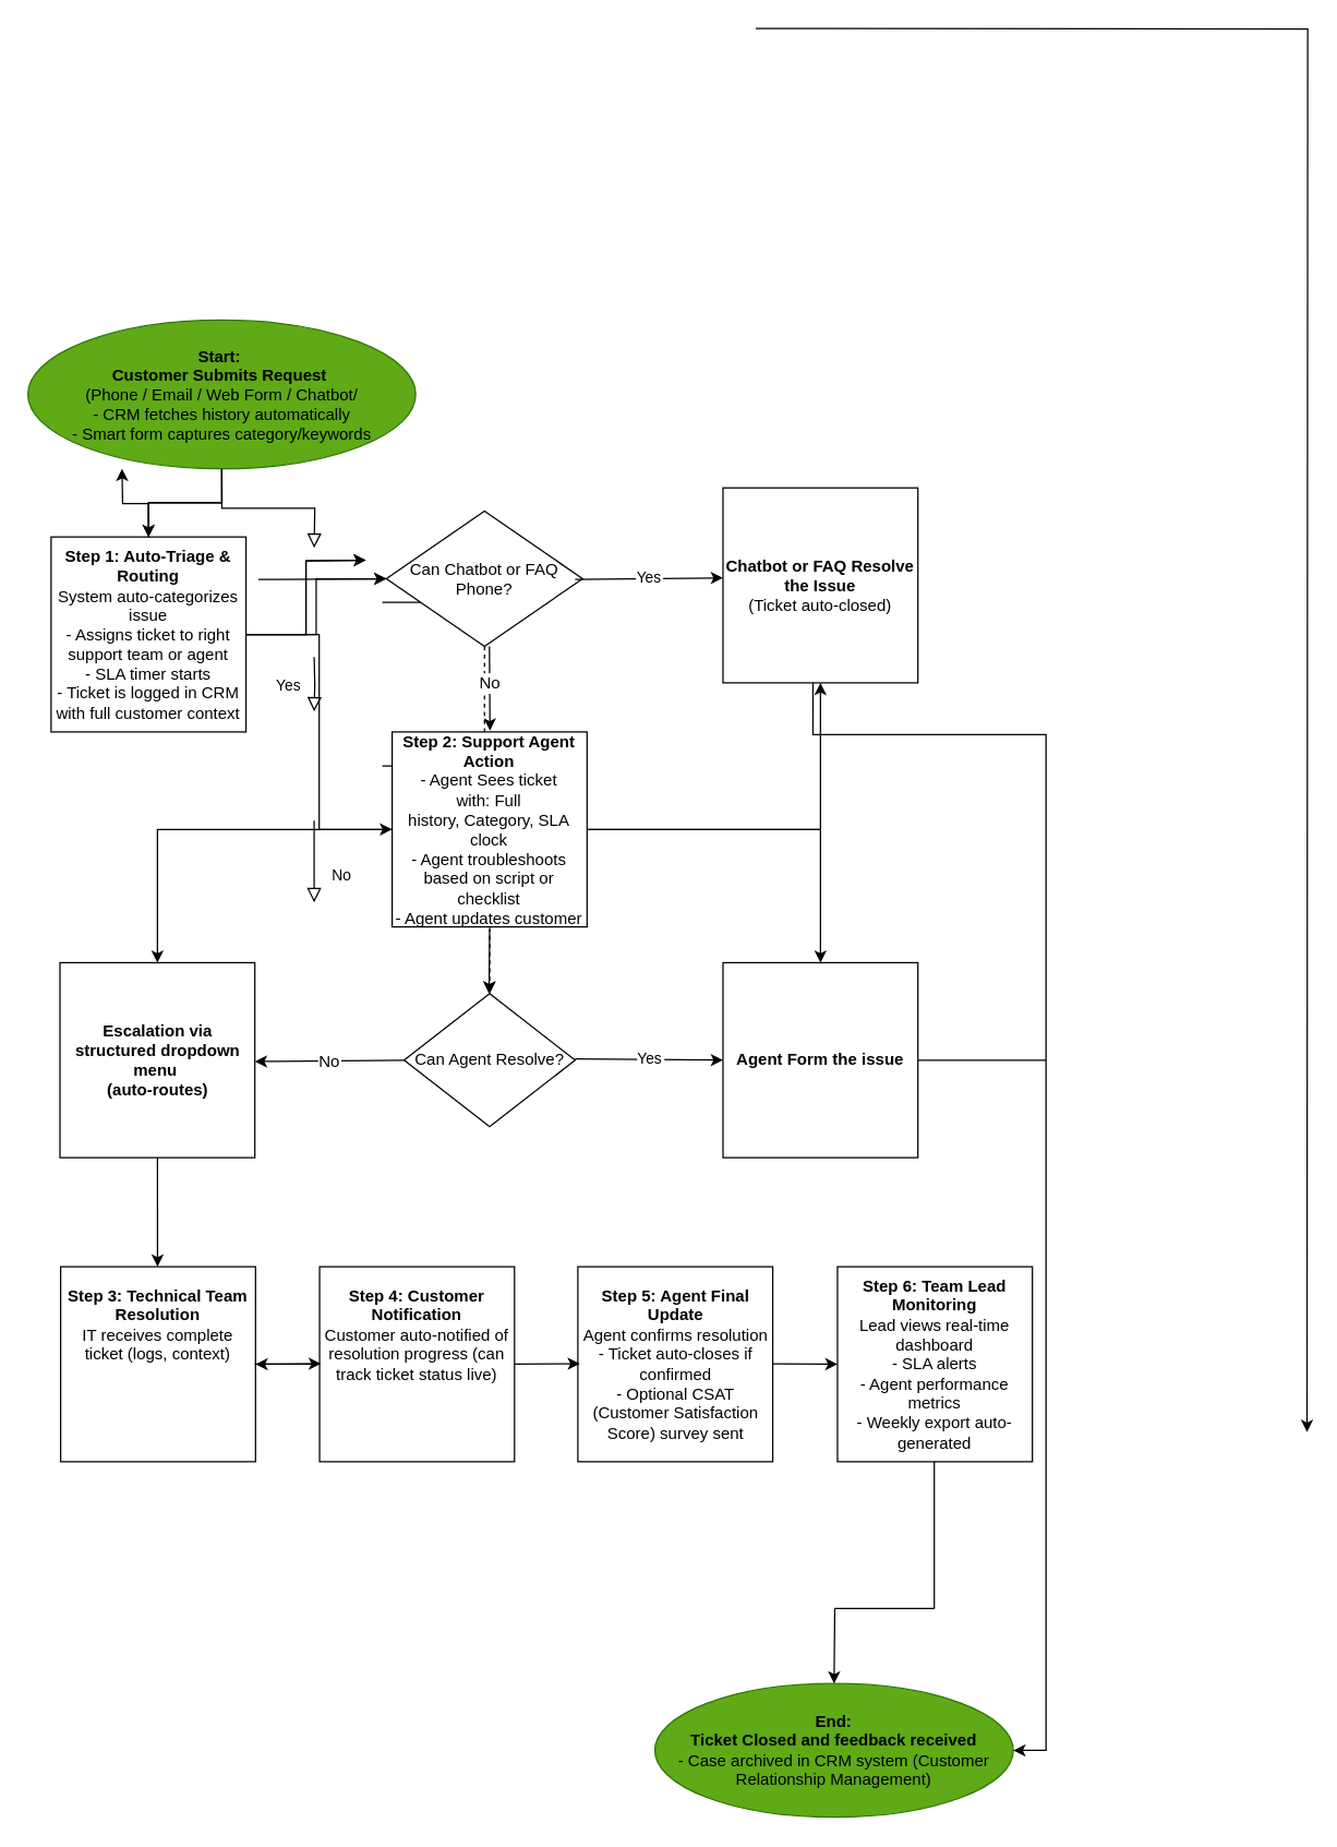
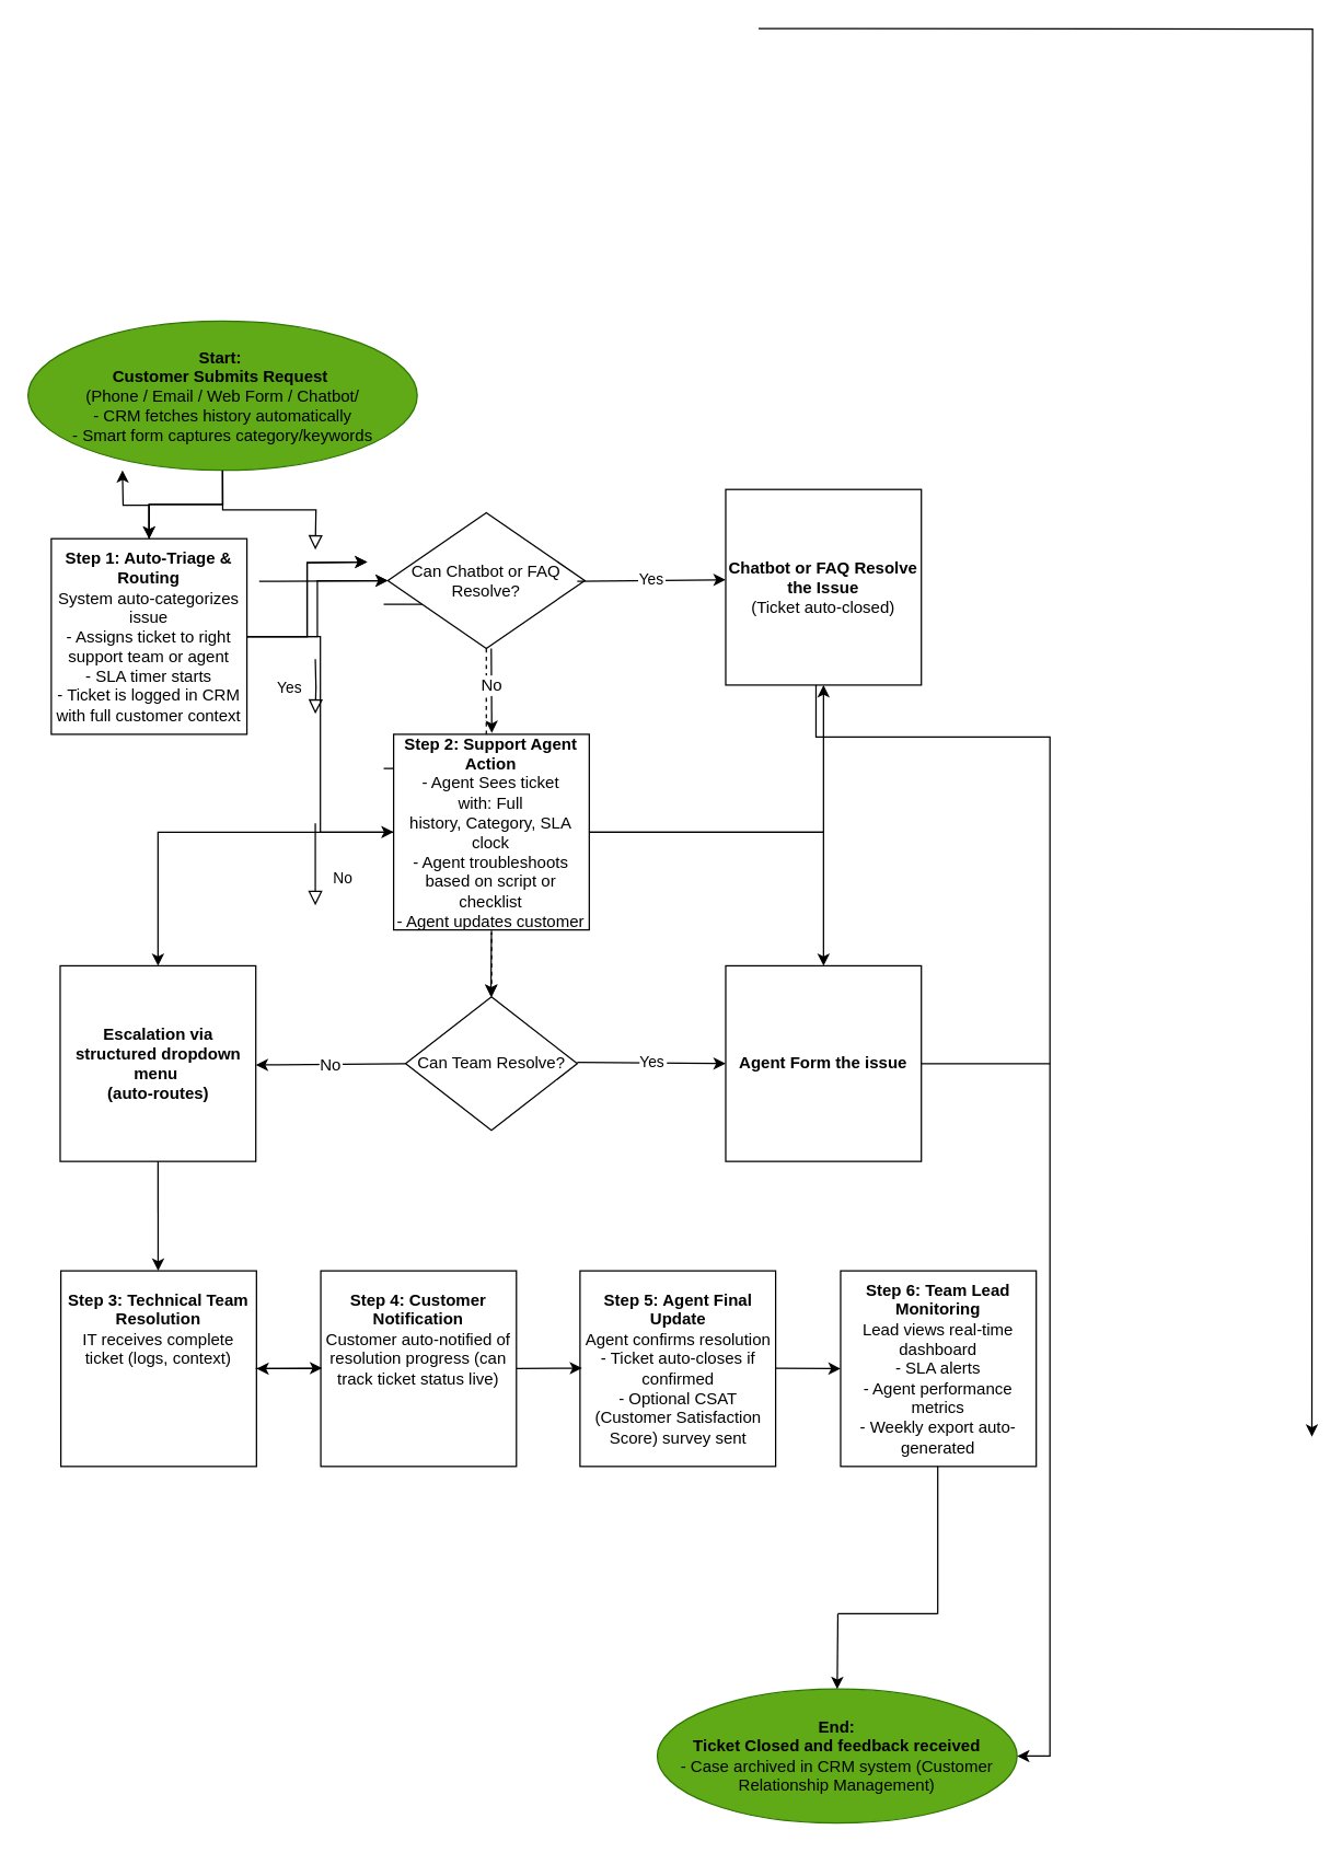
- <mxCell id="18" value="&lt;font style=&quot;color: rgb(0, 0, 0);&quot;&gt;Can Chatbot or FAQ Phone?&lt;/font&gt;" style="rhombus;whiteSpace=wrap;html=1;fillColor=light-dark(#FFFFFF,#FFFFFF);strokeColor=light-dark(#000000,#000000);fontColor=#ffffff;" parent="1" vertex="1"><mxGeometry x="283" y="374" width="144" height="99.25" as="geometry" /></mxCell>
+ <mxCell id="18" value="&lt;font style=&quot;color: rgb(0, 0, 0);&quot;&gt;Can Chatbot or FAQ Resolve?&lt;/font&gt;" style="rhombus;whiteSpace=wrap;html=1;fillColor=light-dark(#FFFFFF,#FFFFFF);strokeColor=light-dark(#000000,#000000);fontColor=#ffffff;" parent="1" vertex="1"><mxGeometry x="283" y="374" width="144" height="99.25" as="geometry" /></mxCell>
- <mxCell id="29" value="&lt;font color=&quot;#000000&quot;&gt;Can Agent Resolve?&lt;/font&gt;" style="rhombus;whiteSpace=wrap;html=1;fillColor=light-dark(#FFFFFF,#FFFFFF);strokeColor=light-dark(#000000,#000000);fontColor=#ffffff;" parent="1" vertex="1"><mxGeometry x="296" y="728" width="125.5" height="97.5" as="geometry" /></mxCell>
+ <mxCell id="29" value="&lt;font color=&quot;#000000&quot;&gt;Can Team Resolve?&lt;/font&gt;" style="rhombus;whiteSpace=wrap;html=1;fillColor=light-dark(#FFFFFF,#FFFFFF);strokeColor=light-dark(#000000,#000000);fontColor=#ffffff;" parent="1" vertex="1"><mxGeometry x="296" y="728" width="125.5" height="97.5" as="geometry" /></mxCell>
